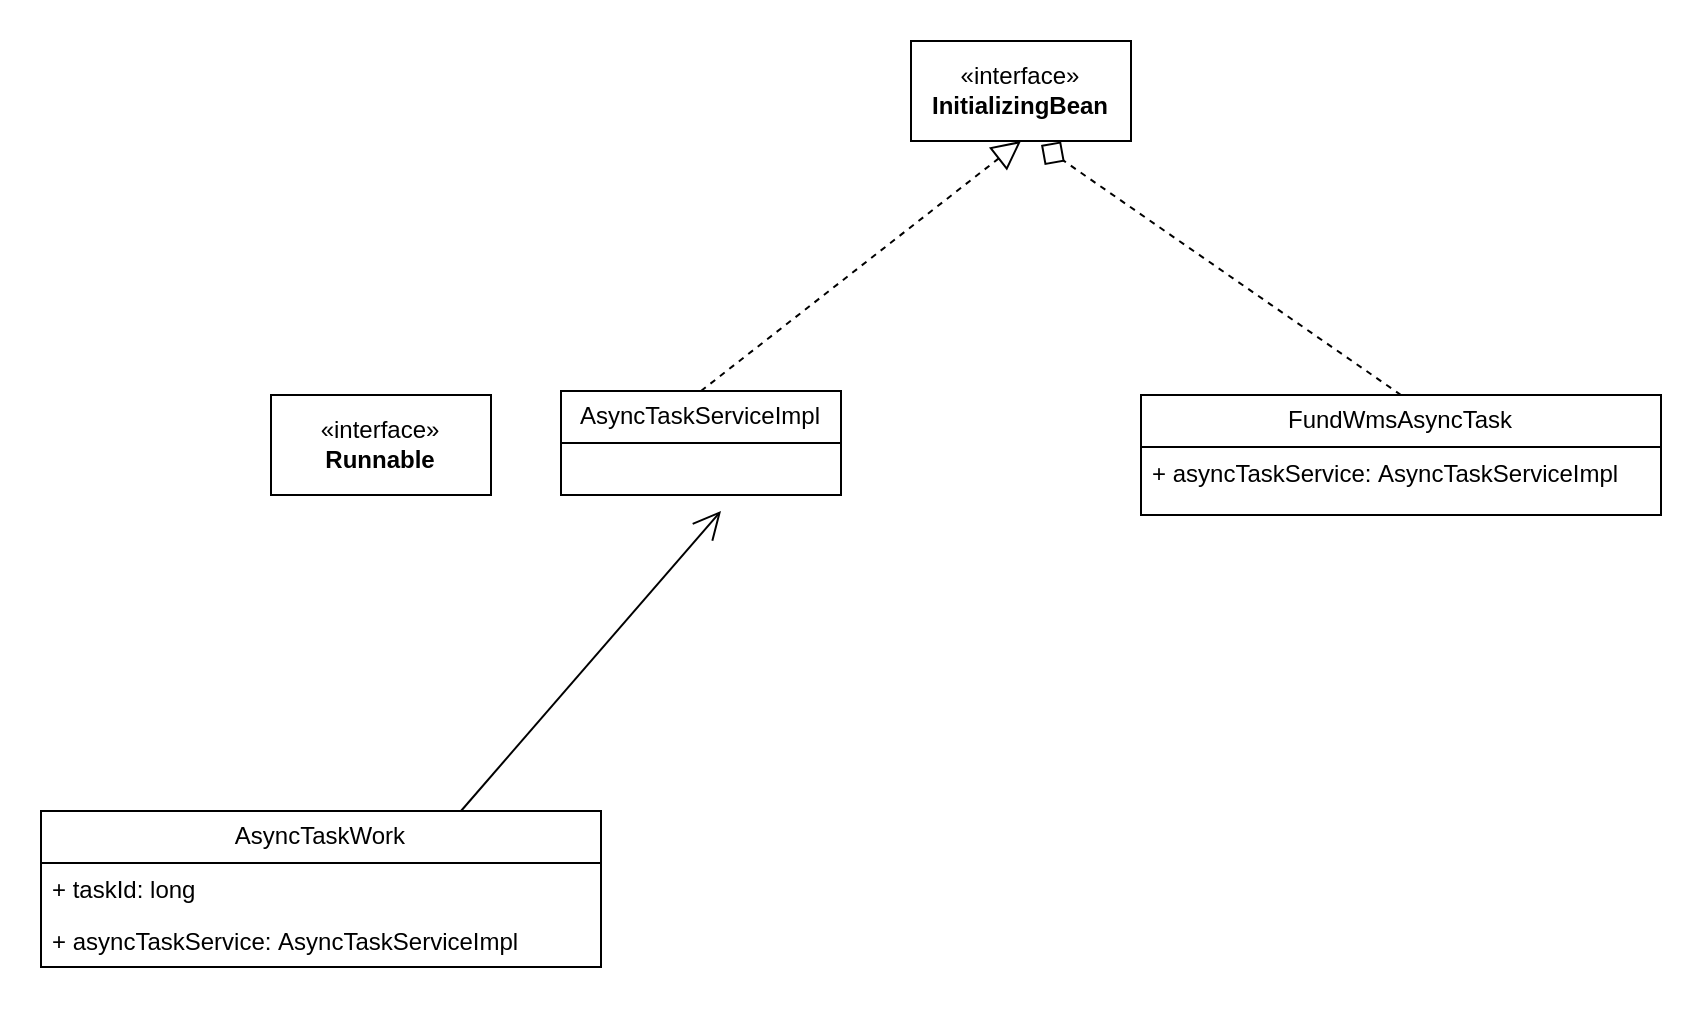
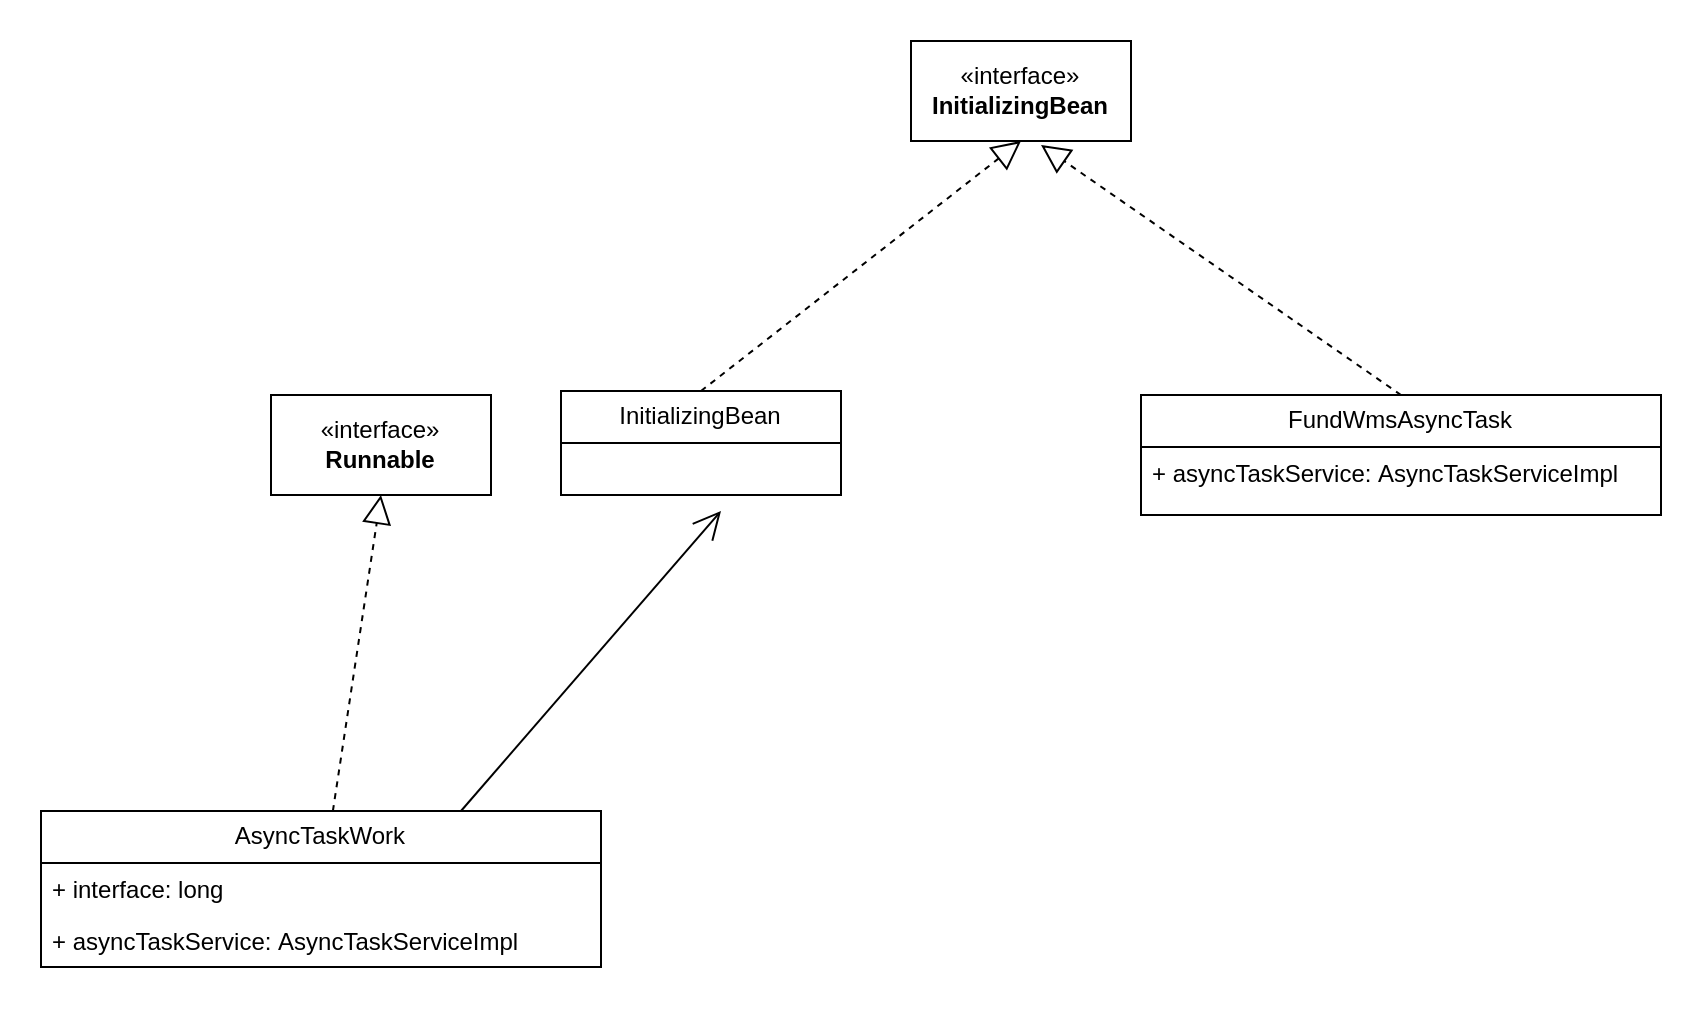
- <mxCell id="7" value="" style="endArrow=diamond;dashed=1;endFill=0;endSize=12;html=1;rounded=0;exitX=0.5;exitY=0;exitDx=0;exitDy=0;entryX=0.591;entryY=1.04;entryDx=0;entryDy=0;entryPerimeter=0;" edge="1" parent="1" source="3" target="5"><mxGeometry width="160" relative="1" as="geometry"><mxPoint x="210" y="205" as="sourcePoint" /><mxPoint x="370" y="205" as="targetPoint" /></mxGeometry></mxCell>
+ <mxCell id="7" value="" style="endArrow=block;dashed=1;endFill=0;endSize=12;html=1;rounded=0;exitX=0.5;exitY=0;exitDx=0;exitDy=0;entryX=0.591;entryY=1.04;entryDx=0;entryDy=0;entryPerimeter=0;" edge="1" parent="1" source="3" target="5"><mxGeometry width="160" relative="1" as="geometry"><mxPoint x="210" y="205" as="sourcePoint" /><mxPoint x="370" y="205" as="targetPoint" /></mxGeometry></mxCell>
- <mxCell id="2" value="AsyncTaskServiceImpl" style="swimlane;fontStyle=0;childLayout=stackLayout;horizontal=1;startSize=26;fillColor=none;horizontalStack=0;resizeParent=1;resizeParentMax=0;resizeLast=0;collapsible=1;marginBottom=0;whiteSpace=wrap;html=1;" vertex="1" parent="1"><mxGeometry x="280" y="195" width="140" height="52" as="geometry" /></mxCell>
+ <mxCell id="2" value="InitializingBean" style="swimlane;fontStyle=0;childLayout=stackLayout;horizontal=1;startSize=26;fillColor=none;horizontalStack=0;resizeParent=1;resizeParentMax=0;resizeLast=0;collapsible=1;marginBottom=0;whiteSpace=wrap;html=1;" vertex="1" parent="1"><mxGeometry x="280" y="195" width="140" height="52" as="geometry" /></mxCell>
+ <mxCell id="12" value="" style="endArrow=block;dashed=1;endFill=0;endSize=12;html=1;rounded=0;entryX=0.5;entryY=1;entryDx=0;entryDy=0;" edge="1" parent="1" source="8" target="11"><mxGeometry width="160" relative="1" as="geometry"><mxPoint x="630" y="205" as="sourcePoint" /><mxPoint x="515" y="67" as="targetPoint" /></mxGeometry></mxCell>
- <mxCell id="9" value="+&amp;nbsp;taskId&lt;span style=&quot;background-color: initial;&quot;&gt;: long&lt;/span&gt;" style="text;strokeColor=none;fillColor=none;align=left;verticalAlign=top;spacingLeft=4;spacingRight=4;overflow=hidden;rotatable=0;points=[[0,0.5],[1,0.5]];portConstraint=eastwest;whiteSpace=wrap;html=1;" vertex="1" parent="8"><mxGeometry y="26" width="280" height="26" as="geometry" /></mxCell>
+ <mxCell id="9" value="+&amp;nbsp;interface&lt;span style=&quot;background-color: initial;&quot;&gt;: long&lt;/span&gt;" style="text;strokeColor=none;fillColor=none;align=left;verticalAlign=top;spacingLeft=4;spacingRight=4;overflow=hidden;rotatable=0;points=[[0,0.5],[1,0.5]];portConstraint=eastwest;whiteSpace=wrap;html=1;" vertex="1" parent="8"><mxGeometry y="26" width="280" height="26" as="geometry" /></mxCell>
